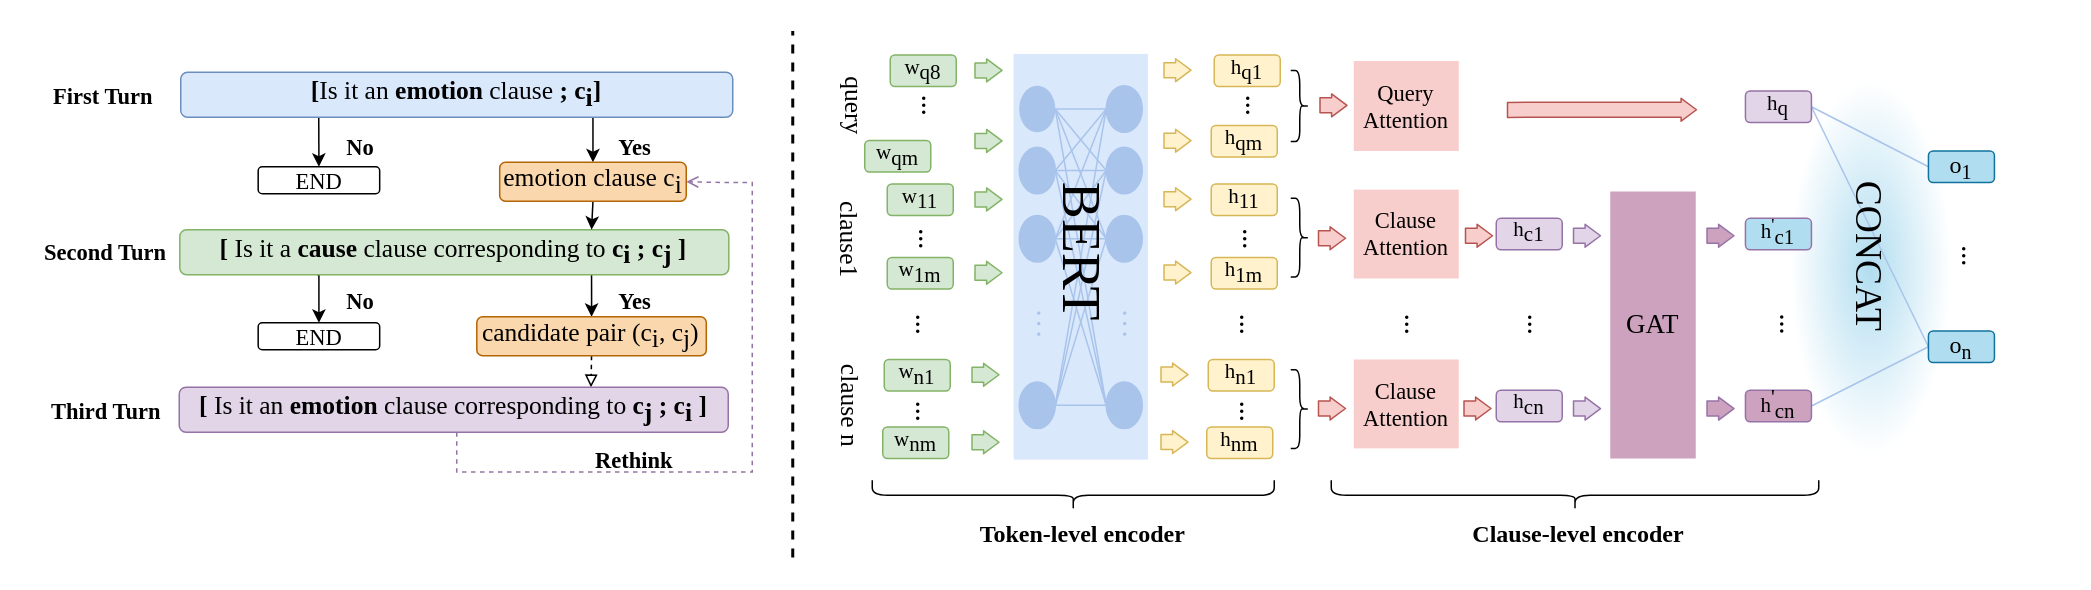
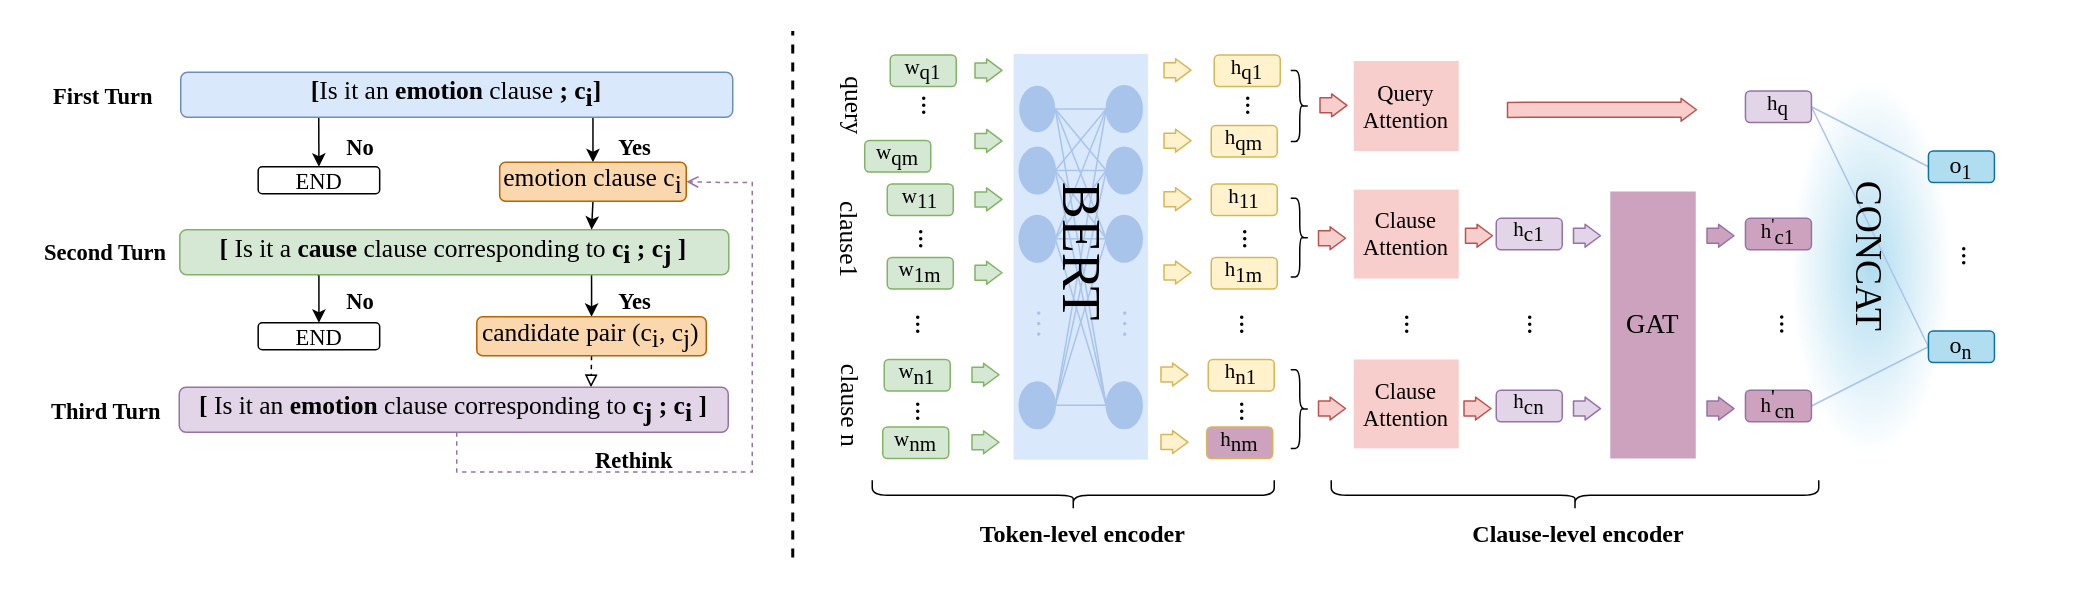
- <mxCell id="3" value="w&lt;sub style=&quot;font-size: 14px;&quot;&gt;q8&lt;/sub&gt;" style="rounded=1;whiteSpace=wrap;html=1;direction=west;fillColor=#d5e8d4;strokeColor=#82b366;fontFamily=Times New Roman;fontSize=14;" parent="1" vertex="1"><mxGeometry x="593" y="36" width="44" height="21" as="geometry" /></mxCell>
+ <mxCell id="3" value="w&lt;sub style=&quot;font-size: 14px;&quot;&gt;q1&lt;/sub&gt;" style="rounded=1;whiteSpace=wrap;html=1;direction=west;fillColor=#d5e8d4;strokeColor=#82b366;fontFamily=Times New Roman;fontSize=14;" parent="1" vertex="1"><mxGeometry x="593" y="36" width="44" height="21" as="geometry" /></mxCell>
- <mxCell id="85" value="h&lt;sup&gt;'&lt;/sup&gt;&lt;span style=&quot;font-size: 14px&quot;&gt;&lt;sub style=&quot;font-size: 14px&quot;&gt;c1&lt;/sub&gt;&lt;/span&gt;" style="rounded=1;whiteSpace=wrap;html=1;direction=west;strokeColor=#9673a6;fillColor=#b1ddf0;fontFamily=Times New Roman;fontSize=14;" parent="1" vertex="1"><mxGeometry x="1163.13" y="144.88" width="44" height="21" as="geometry" /></mxCell>
+ <mxCell id="85" value="h&lt;sup&gt;'&lt;/sup&gt;&lt;span style=&quot;font-size: 14px&quot;&gt;&lt;sub style=&quot;font-size: 14px&quot;&gt;c1&lt;/sub&gt;&lt;/span&gt;" style="rounded=1;whiteSpace=wrap;html=1;direction=west;strokeColor=#9673a6;fillColor=#CDA2BE;fontFamily=Times New Roman;fontSize=14;" parent="1" vertex="1"><mxGeometry x="1163.13" y="144.88" width="44" height="21" as="geometry" /></mxCell>
- <mxCell id="57" value="h&lt;sub style=&quot;font-size: 14px;&quot;&gt;nm&lt;/sub&gt;" style="rounded=1;whiteSpace=wrap;html=1;fillColor=#fff2cc;strokeColor=#d6b656;fontFamily=Times New Roman;fontSize=14;" parent="1" vertex="1"><mxGeometry x="804" y="284" width="44" height="21" as="geometry" /></mxCell>
+ <mxCell id="57" value="h&lt;sub style=&quot;font-size: 14px;&quot;&gt;nm&lt;/sub&gt;" style="rounded=1;whiteSpace=wrap;html=1;fillColor=#cda2be;strokeColor=#d6b656;fontFamily=Times New Roman;fontSize=14;" parent="1" vertex="1"><mxGeometry x="804" y="284" width="44" height="21" as="geometry" /></mxCell>
